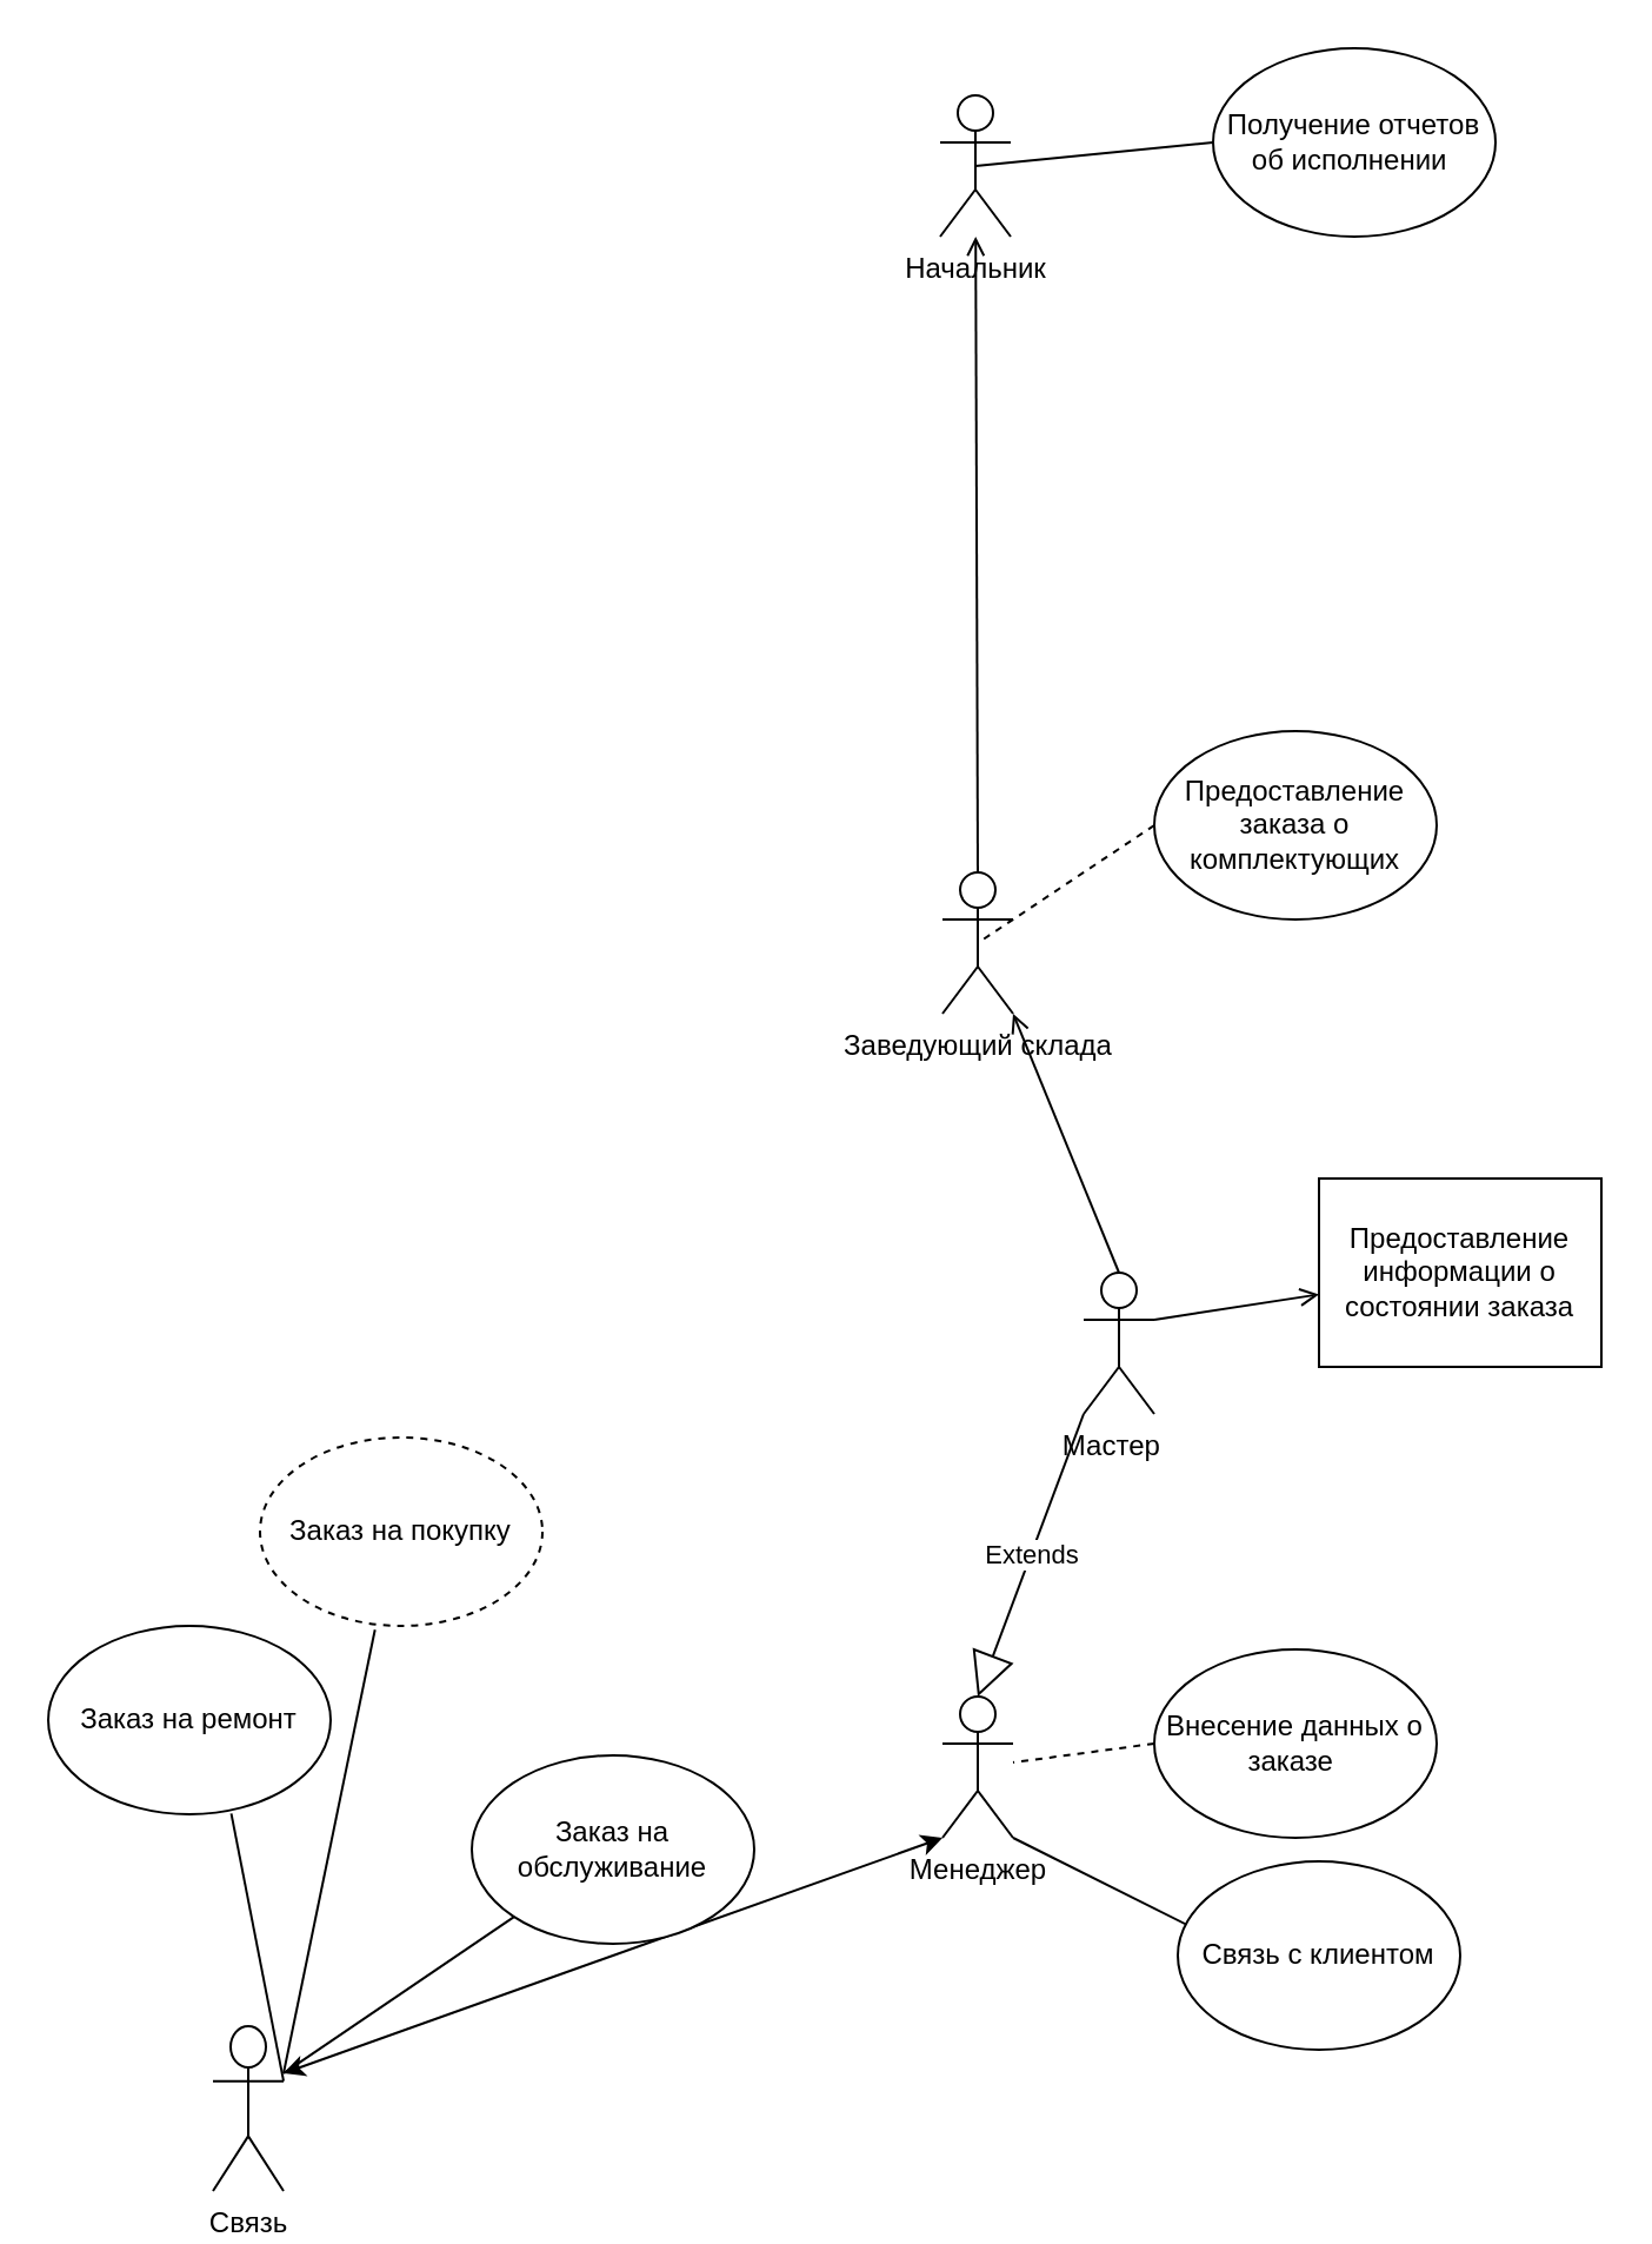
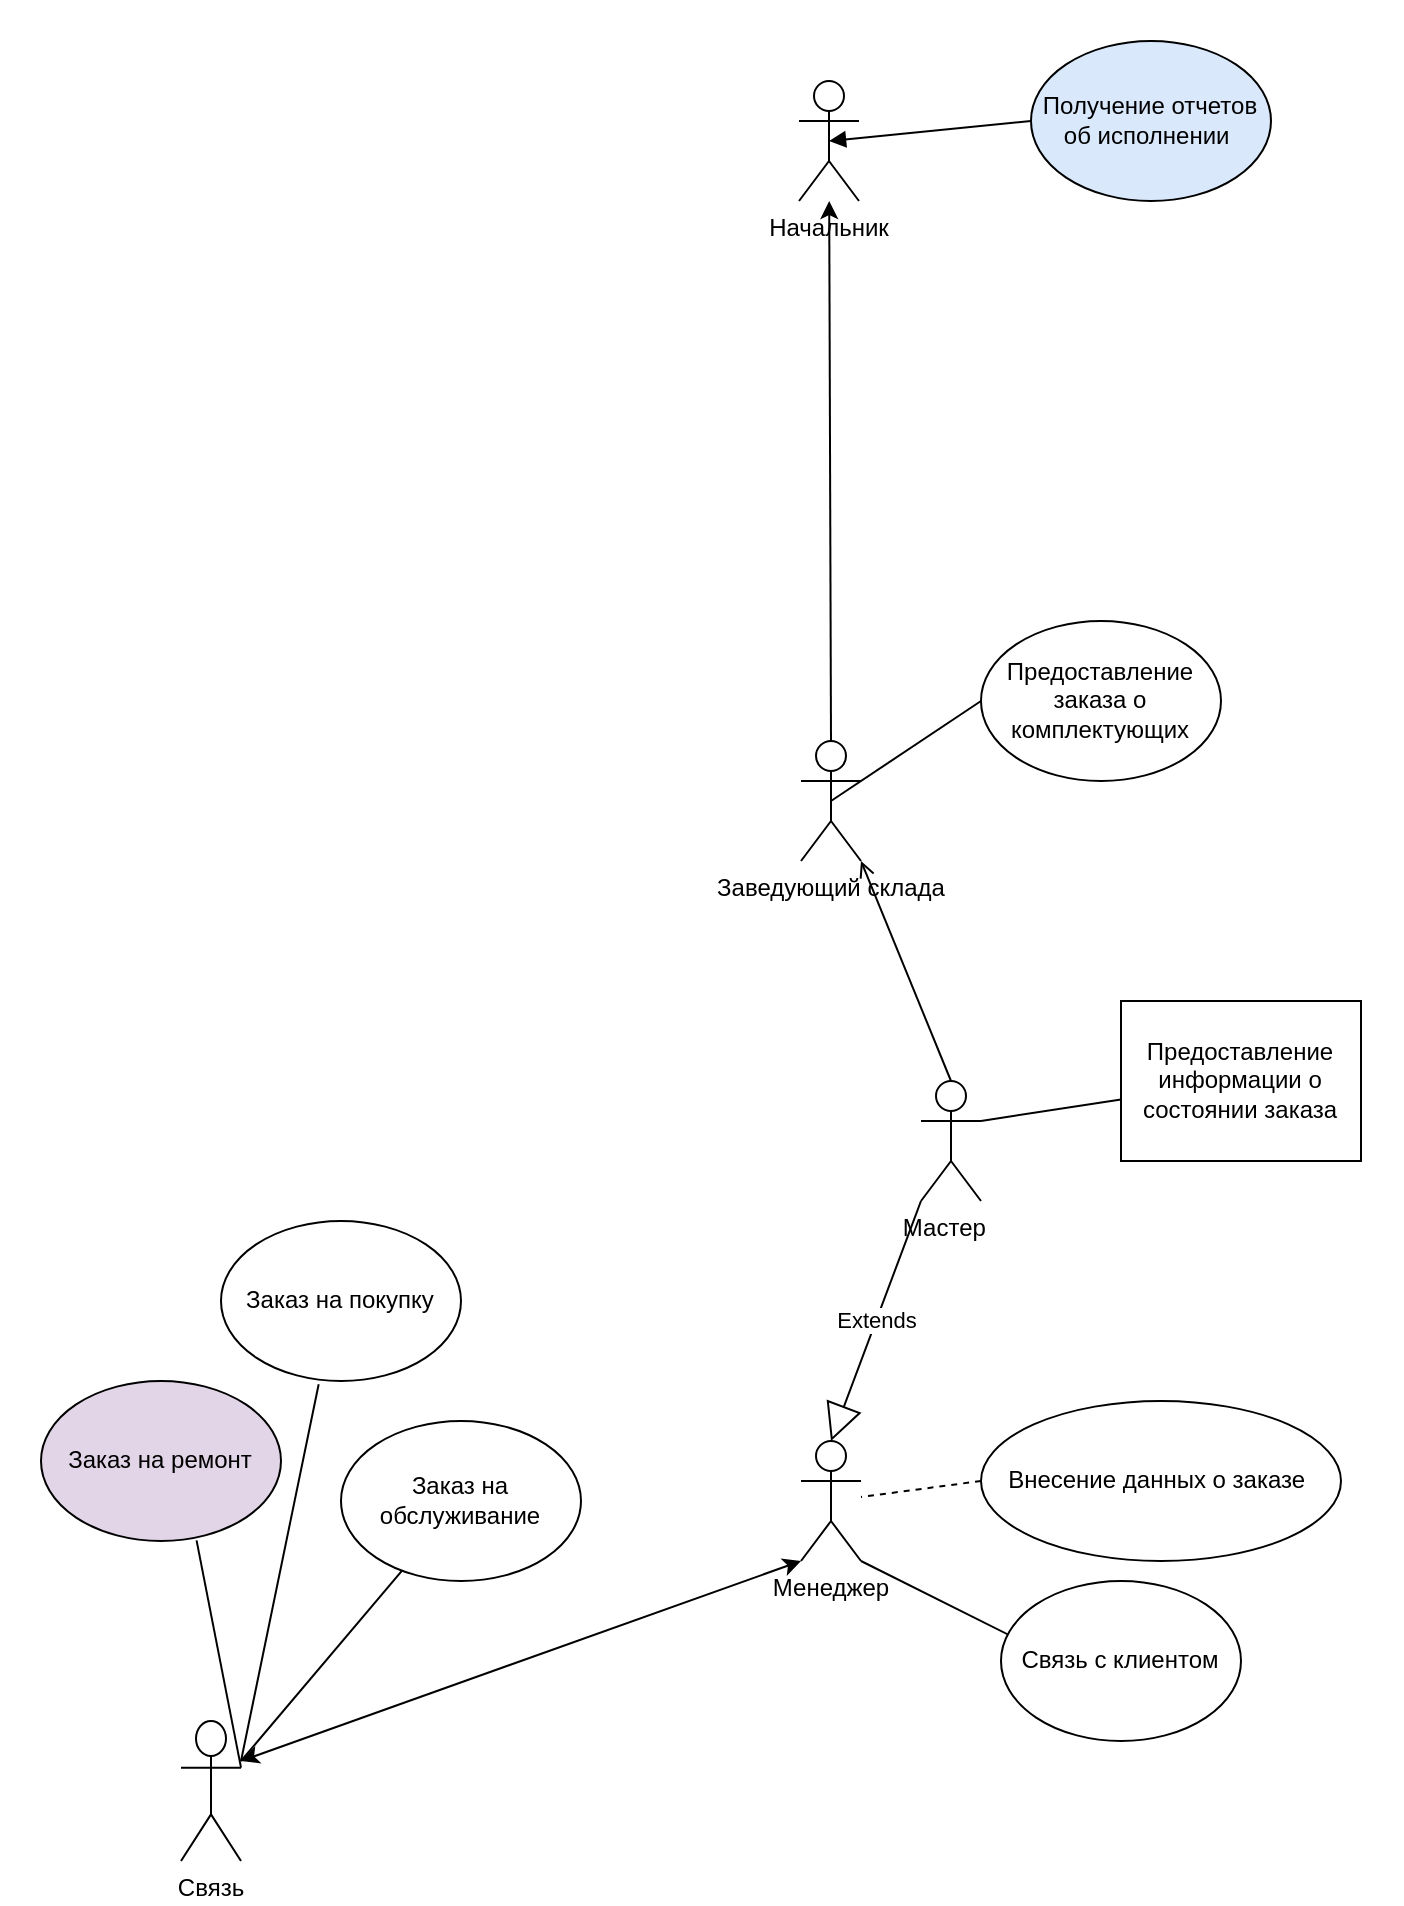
- <mxCell id="15" value="Получение отчетов об исполнении&amp;nbsp;" style="ellipse;whiteSpace=wrap;html=1;" vertex="1" parent="1"><mxGeometry x="515" y="20" width="120" height="80" as="geometry" /></mxCell>
+ <mxCell id="15" value="Получение отчетов об исполнении&amp;nbsp;" style="ellipse;whiteSpace=wrap;html=1;fillColor=#dae8fc;" vertex="1" parent="1"><mxGeometry x="515" y="20" width="120" height="80" as="geometry" /></mxCell>
- <mxCell id="14" value="" style="endArrow=none;html=1;rounded=0;entryX=0.5;entryY=0.5;entryDx=0;entryDy=0;entryPerimeter=0;exitX=0;exitY=0.5;exitDx=0;exitDy=0;" edge="1" parent="1" source="15" target="6"><mxGeometry width="50" height="50" relative="1" as="geometry"><mxPoint x="510" y="150" as="sourcePoint" /><mxPoint x="440" y="360" as="targetPoint" /></mxGeometry></mxCell>
+ <mxCell id="14" value="" style="endArrow=block;html=1;rounded=0;entryX=0.5;entryY=0.5;entryDx=0;entryDy=0;entryPerimeter=0;exitX=0;exitY=0.5;exitDx=0;exitDy=0;" edge="1" parent="1" source="15" target="6"><mxGeometry width="50" height="50" relative="1" as="geometry"><mxPoint x="510" y="150" as="sourcePoint" /><mxPoint x="440" y="360" as="targetPoint" /></mxGeometry></mxCell>
- <mxCell id="18" value="" style="endArrow=open;html=1;rounded=0;exitX=0.5;exitY=0;exitDx=0;exitDy=0;exitPerimeter=0;" edge="1" parent="1" source="5" target="6"><mxGeometry width="50" height="50" relative="1" as="geometry"><mxPoint x="340" y="410" as="sourcePoint" /><mxPoint x="390" y="360" as="targetPoint" /></mxGeometry></mxCell>
+ <mxCell id="18" value="" style="endArrow=classic;html=1;rounded=0;exitX=0.5;exitY=0;exitDx=0;exitDy=0;exitPerimeter=0;" edge="1" parent="1" source="5" target="6"><mxGeometry width="50" height="50" relative="1" as="geometry"><mxPoint x="340" y="410" as="sourcePoint" /><mxPoint x="390" y="360" as="targetPoint" /></mxGeometry></mxCell>
- <mxCell id="10" value="" style="endArrow=none;html=1;rounded=0;entryX=0.5;entryY=0.5;entryDx=0;entryDy=0;entryPerimeter=0;exitX=0;exitY=0.5;exitDx=0;exitDy=0;dashed=1;" edge="1" parent="1" source="11" target="5"><mxGeometry width="50" height="50" relative="1" as="geometry"><mxPoint x="471" y="390" as="sourcePoint" /><mxPoint x="441" y="420" as="targetPoint" /></mxGeometry></mxCell>
+ <mxCell id="10" value="" style="endArrow=none;html=1;rounded=0;entryX=0.5;entryY=0.5;entryDx=0;entryDy=0;entryPerimeter=0;exitX=0;exitY=0.5;exitDx=0;exitDy=0;" edge="1" parent="1" source="11" target="5"><mxGeometry width="50" height="50" relative="1" as="geometry"><mxPoint x="471" y="390" as="sourcePoint" /><mxPoint x="441" y="420" as="targetPoint" /></mxGeometry></mxCell>
- <mxCell id="12" value="" style="endArrow=open;html=1;rounded=0;exitX=1;exitY=0.333;exitDx=0;exitDy=0;exitPerimeter=0;" edge="1" parent="1" source="4" target="7"><mxGeometry width="50" height="50" relative="1" as="geometry"><mxPoint x="390" y="580" as="sourcePoint" /><mxPoint x="440" y="530" as="targetPoint" /></mxGeometry></mxCell>
+ <mxCell id="12" value="" style="endArrow=none;html=1;rounded=0;exitX=1;exitY=0.333;exitDx=0;exitDy=0;exitPerimeter=0;" edge="1" parent="1" source="4" target="7"><mxGeometry width="50" height="50" relative="1" as="geometry"><mxPoint x="390" y="580" as="sourcePoint" /><mxPoint x="440" y="530" as="targetPoint" /></mxGeometry></mxCell>
- <mxCell id="23" value="Заказ на покупку" style="ellipse;whiteSpace=wrap;html=1;dashed=1;" vertex="1" parent="1"><mxGeometry x="110" y="610" width="120" height="80" as="geometry" /></mxCell>
+ <mxCell id="23" value="Заказ на покупку" style="ellipse;whiteSpace=wrap;html=1;" vertex="1" parent="1"><mxGeometry x="110" y="610" width="120" height="80" as="geometry" /></mxCell>
- <mxCell id="20" value="Заказ на ремонт" style="ellipse;whiteSpace=wrap;html=1;" vertex="1" parent="1"><mxGeometry x="20" y="690" width="120" height="80" as="geometry" /></mxCell>
+ <mxCell id="20" value="Заказ на ремонт" style="ellipse;whiteSpace=wrap;html=1;fillColor=#e1d5e7;" vertex="1" parent="1"><mxGeometry x="20" y="690" width="120" height="80" as="geometry" /></mxCell>
- <mxCell id="8" value="Внесение данных о заказе&amp;nbsp;" style="ellipse;whiteSpace=wrap;html=1;" vertex="1" parent="1"><mxGeometry x="490" y="700" width="120" height="80" as="geometry" /></mxCell>
+ <mxCell id="8" value="Внесение данных о заказе&amp;nbsp;" style="ellipse;whiteSpace=wrap;html=1;" vertex="1" parent="1"><mxGeometry x="490" y="700" width="180" height="80" as="geometry" /></mxCell>
- <mxCell id="22" value="Заказ на обслуживание" style="ellipse;whiteSpace=wrap;html=1;" vertex="1" parent="1"><mxGeometry x="200" y="745" width="120" height="80" as="geometry" /></mxCell>
+ <mxCell id="22" value="Заказ на обслуживание" style="ellipse;whiteSpace=wrap;html=1;" vertex="1" parent="1"><mxGeometry x="170" y="710" width="120" height="80" as="geometry" /></mxCell>
